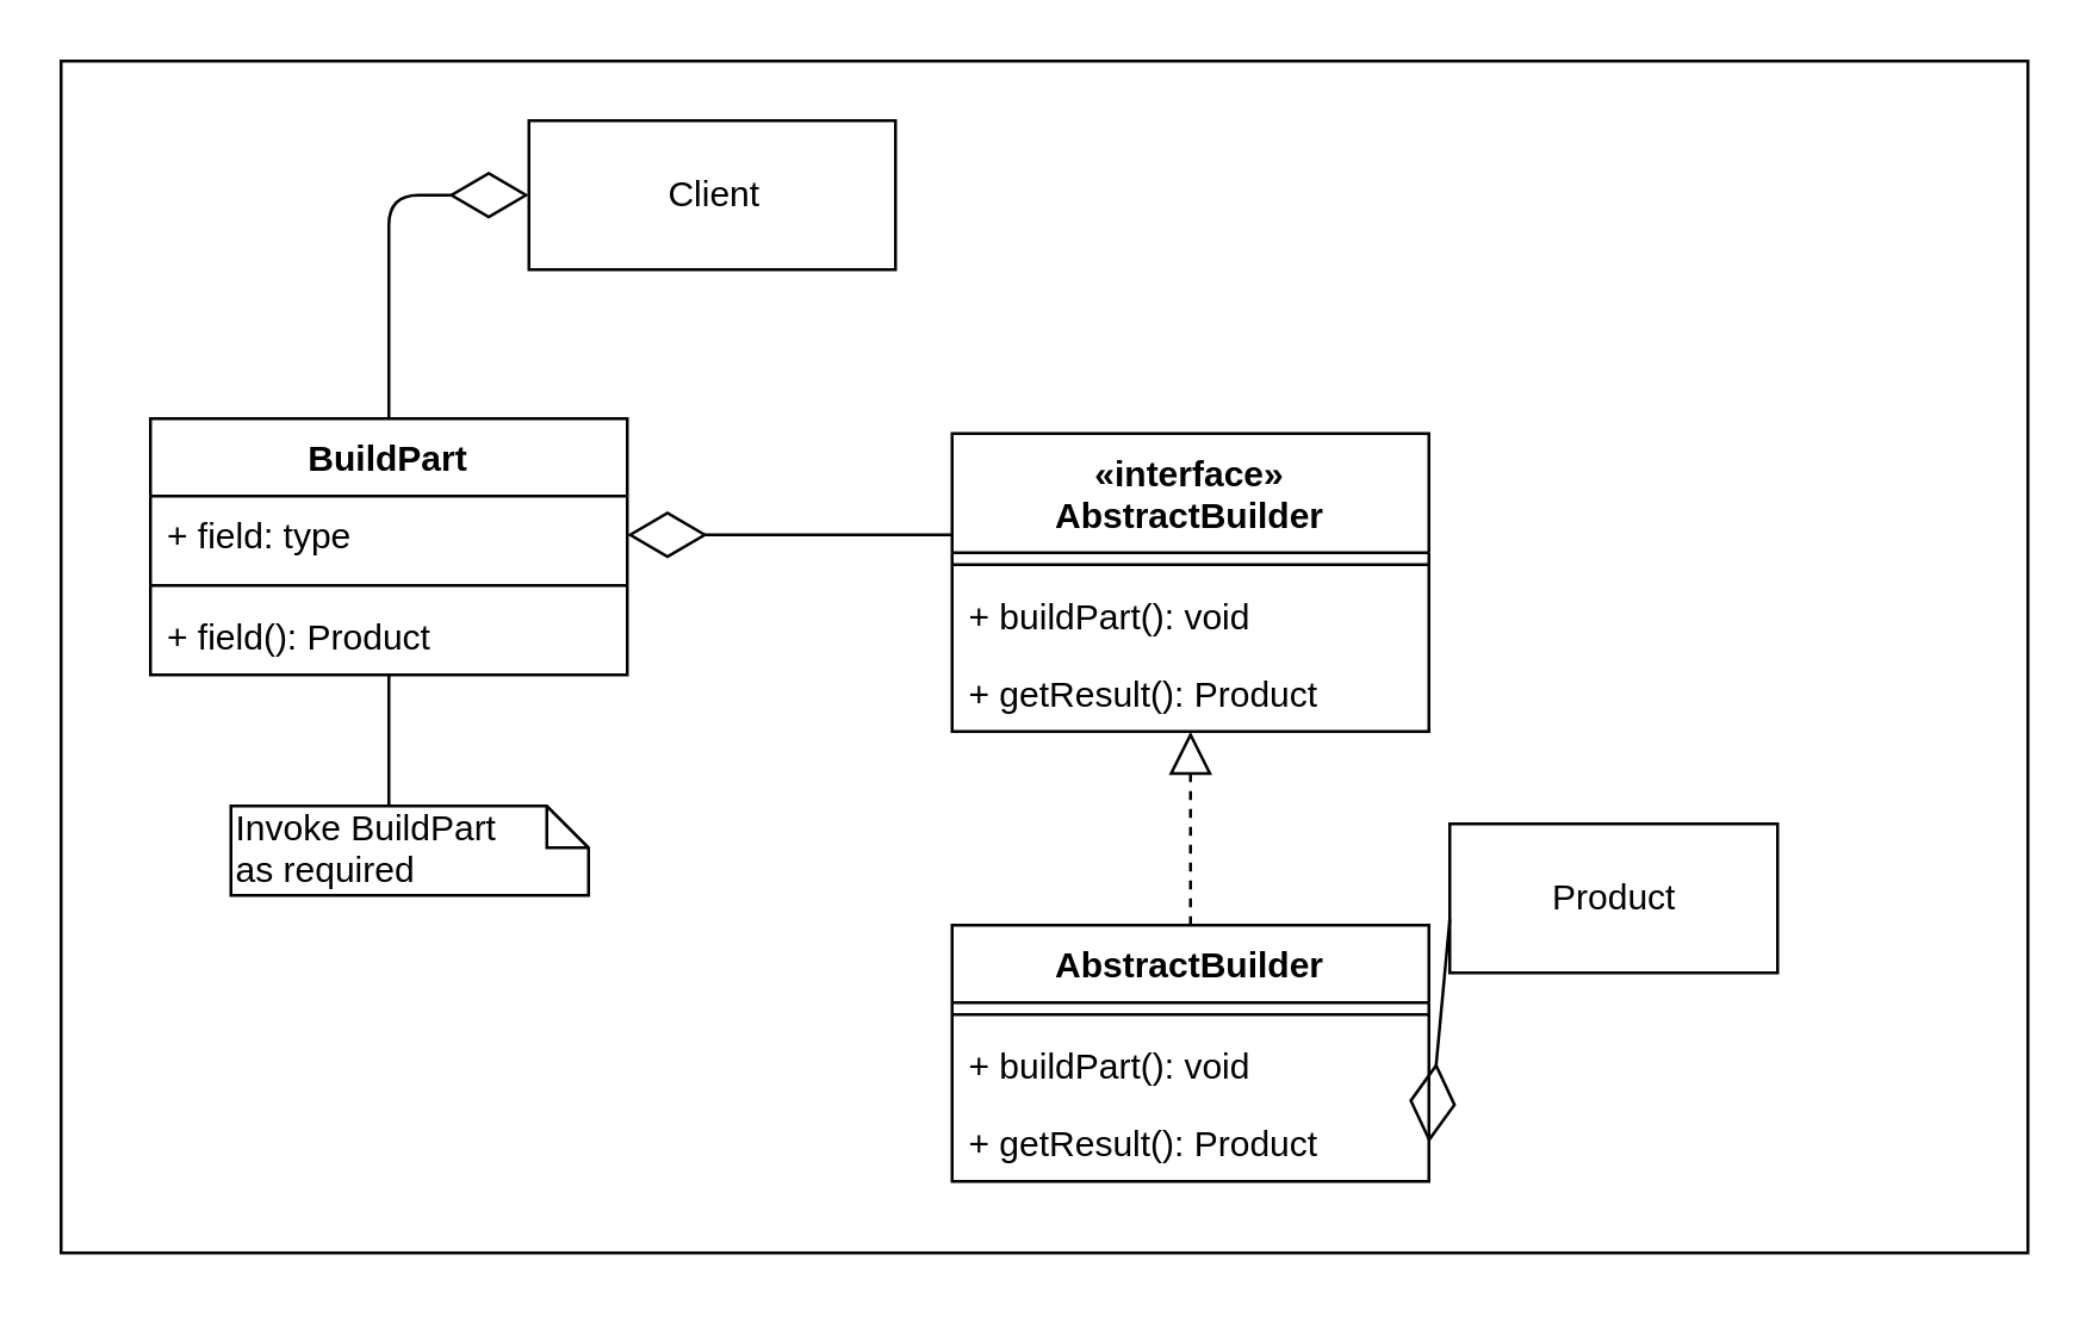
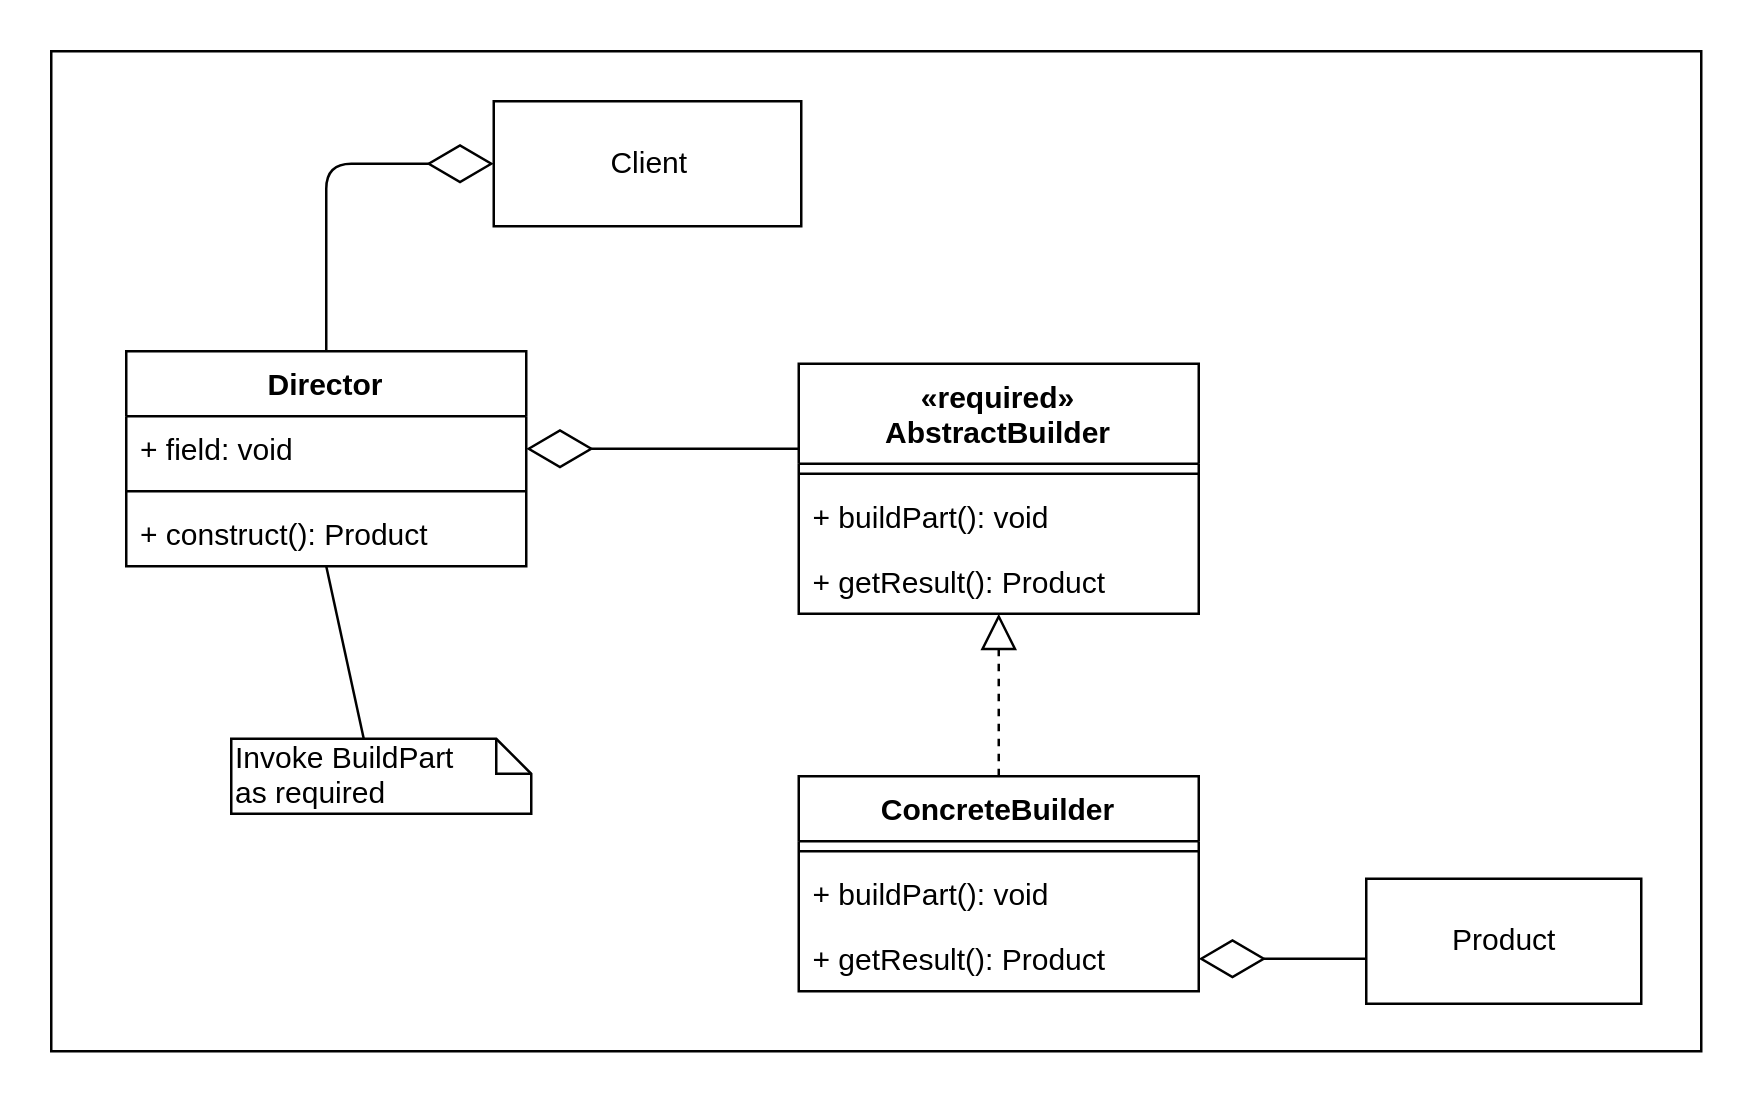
- <mxCell id="20" value="Client" style="html=1;" vertex="1" parent="1"><mxGeometry x="177" y="40" width="123" height="50" as="geometry" /></mxCell>
+ <mxCell id="20" value="Client" style="html=1;" vertex="1" parent="1"><mxGeometry x="197" y="40" width="123" height="50" as="geometry" /></mxCell>
- <mxCell id="14" value="BuildPart" style="swimlane;fontStyle=1;align=center;verticalAlign=top;childLayout=stackLayout;horizontal=1;startSize=26;horizontalStack=0;resizeParent=1;resizeParentMax=0;resizeLast=0;collapsible=1;marginBottom=0;" vertex="1" parent="1"><mxGeometry x="50" y="140" width="160" height="86" as="geometry" /></mxCell>
+ <mxCell id="14" value="Director" style="swimlane;fontStyle=1;align=center;verticalAlign=top;childLayout=stackLayout;horizontal=1;startSize=26;horizontalStack=0;resizeParent=1;resizeParentMax=0;resizeLast=0;collapsible=1;marginBottom=0;" vertex="1" parent="1"><mxGeometry x="50" y="140" width="160" height="86" as="geometry" /></mxCell>
- <mxCell id="7" value="«interface»&#10;AbstractBuilder" style="swimlane;fontStyle=1;align=center;verticalAlign=top;childLayout=stackLayout;horizontal=1;startSize=40;horizontalStack=0;resizeParent=1;resizeParentMax=0;resizeLast=0;collapsible=1;marginBottom=0;" vertex="1" parent="1"><mxGeometry x="319" y="145" width="160" height="100" as="geometry" /></mxCell>
+ <mxCell id="7" value="«required»&#10;AbstractBuilder" style="swimlane;fontStyle=1;align=center;verticalAlign=top;childLayout=stackLayout;horizontal=1;startSize=40;horizontalStack=0;resizeParent=1;resizeParentMax=0;resizeLast=0;collapsible=1;marginBottom=0;" vertex="1" parent="1"><mxGeometry x="319" y="145" width="160" height="100" as="geometry" /></mxCell>
- <mxCell id="15" value="+ field: type" style="text;strokeColor=none;fillColor=none;align=left;verticalAlign=top;spacingLeft=4;spacingRight=4;overflow=hidden;rotatable=0;points=[[0,0.5],[1,0.5]];portConstraint=eastwest;" vertex="1" parent="14"><mxGeometry y="26" width="160" height="26" as="geometry" /></mxCell>
+ <mxCell id="15" value="+ field: void" style="text;strokeColor=none;fillColor=none;align=left;verticalAlign=top;spacingLeft=4;spacingRight=4;overflow=hidden;rotatable=0;points=[[0,0.5],[1,0.5]];portConstraint=eastwest;" vertex="1" parent="14"><mxGeometry y="26" width="160" height="26" as="geometry" /></mxCell>
- <mxCell id="17" value="+ field(): Product" style="text;strokeColor=none;fillColor=none;align=left;verticalAlign=top;spacingLeft=4;spacingRight=4;overflow=hidden;rotatable=0;points=[[0,0.5],[1,0.5]];portConstraint=eastwest;" vertex="1" parent="14"><mxGeometry y="60" width="160" height="26" as="geometry" /></mxCell>
+ <mxCell id="17" value="+ construct(): Product" style="text;strokeColor=none;fillColor=none;align=left;verticalAlign=top;spacingLeft=4;spacingRight=4;overflow=hidden;rotatable=0;points=[[0,0.5],[1,0.5]];portConstraint=eastwest;" vertex="1" parent="14"><mxGeometry y="60" width="160" height="26" as="geometry" /></mxCell>
- <mxCell id="18" value="Invoke BuildPart&lt;br&gt;as required" style="shape=note;whiteSpace=wrap;html=1;size=14;verticalAlign=top;align=left;spacingTop=-6;" vertex="1" parent="1"><mxGeometry x="77" y="270" width="120" height="30" as="geometry" /></mxCell>
+ <mxCell id="18" value="Invoke BuildPart&lt;br&gt;as required" style="shape=note;whiteSpace=wrap;html=1;size=14;verticalAlign=top;align=left;spacingTop=-6;" vertex="1" parent="1"><mxGeometry x="92" y="295" width="120" height="30" as="geometry" /></mxCell>
- <mxCell id="11" value="Product" style="html=1;" vertex="1" parent="1"><mxGeometry x="486" y="276" width="110" height="50" as="geometry" /></mxCell>
+ <mxCell id="11" value="Product" style="html=1;" vertex="1" parent="1"><mxGeometry x="546" y="351" width="110" height="50" as="geometry" /></mxCell>
- <mxCell id="3" value="AbstractBuilder" style="swimlane;fontStyle=1;align=center;verticalAlign=top;childLayout=stackLayout;horizontal=1;startSize=26;horizontalStack=0;resizeParent=1;resizeParentMax=0;resizeLast=0;collapsible=1;marginBottom=0;" vertex="1" parent="1"><mxGeometry x="319" y="310" width="160" height="86" as="geometry" /></mxCell>
+ <mxCell id="3" value="ConcreteBuilder" style="swimlane;fontStyle=1;align=center;verticalAlign=top;childLayout=stackLayout;horizontal=1;startSize=26;horizontalStack=0;resizeParent=1;resizeParentMax=0;resizeLast=0;collapsible=1;marginBottom=0;" vertex="1" parent="1"><mxGeometry x="319" y="310" width="160" height="86" as="geometry" /></mxCell>
